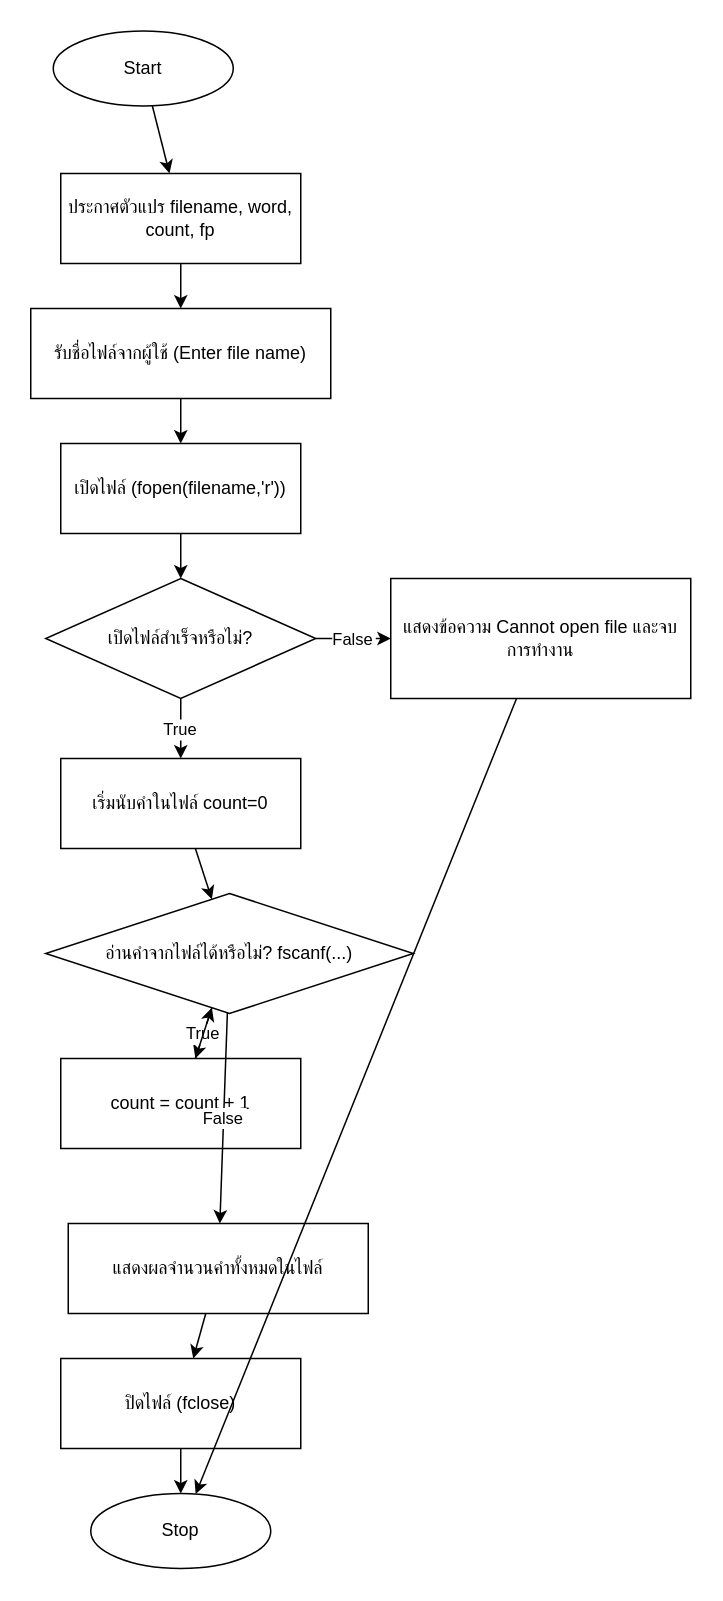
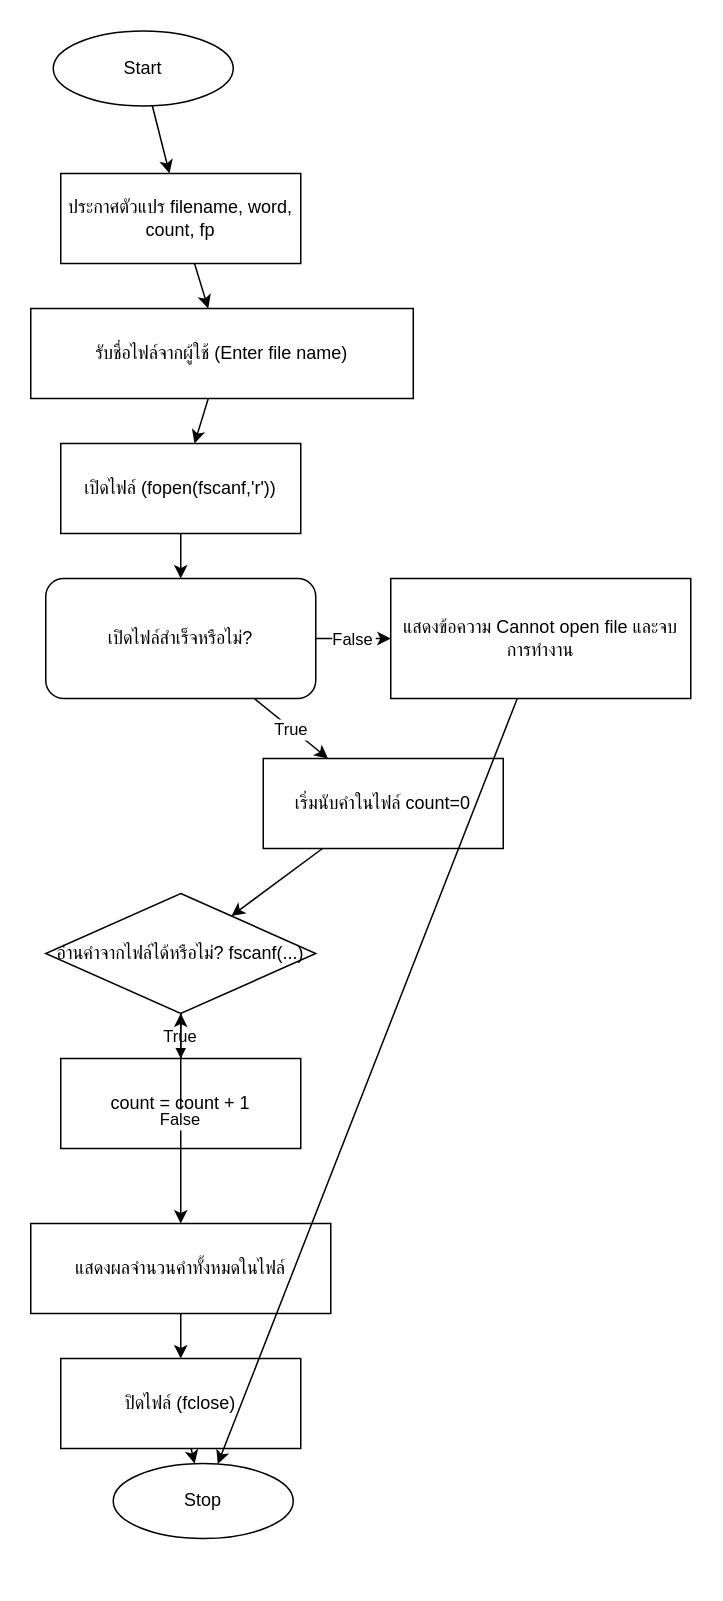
- <mxCell id="4" value="รับชื่อไฟล์จากผู้ใช้ (Enter file name)" style="parallelogram;whiteSpace=wrap;html=1;" vertex="1" parent="1"><mxGeometry x="20" y="205" width="200" height="60" as="geometry" /></mxCell>
+ <mxCell id="4" value="รับชื่อไฟล์จากผู้ใช้ (Enter file name)" style="parallelogram;whiteSpace=wrap;html=1;" vertex="1" parent="1"><mxGeometry x="20" y="205" width="255" height="60" as="geometry" /></mxCell>
- <mxCell id="5" value="เปิดไฟล์ (fopen(filename,'r'))" style="rectangle;whiteSpace=wrap;html=1;" vertex="1" parent="1"><mxGeometry x="40" y="295" width="160" height="60" as="geometry" /></mxCell>
+ <mxCell id="5" value="เปิดไฟล์ (fopen(fscanf,'r'))" style="rectangle;whiteSpace=wrap;html=1;" vertex="1" parent="1"><mxGeometry x="40" y="295" width="160" height="60" as="geometry" /></mxCell>
- <mxCell id="6" value="เปิดไฟล์สำเร็จหรือไม่?" style="rhombus;whiteSpace=wrap;html=1;" vertex="1" parent="1"><mxGeometry x="30" y="385" width="180" height="80" as="geometry" /></mxCell>
+ <mxCell id="6" value="เปิดไฟล์สำเร็จหรือไม่?" style="whiteSpace=wrap;html=1;rounded=1;" vertex="1" parent="1"><mxGeometry x="30" y="385" width="180" height="80" as="geometry" /></mxCell>
- <mxCell id="8" value="เริ่มนับคำในไฟล์ count=0" style="rectangle;whiteSpace=wrap;html=1;" vertex="1" parent="1"><mxGeometry x="40" y="505" width="160" height="60" as="geometry" /></mxCell>
+ <mxCell id="8" value="เริ่มนับคำในไฟล์ count=0" style="rectangle;whiteSpace=wrap;html=1;" vertex="1" parent="1"><mxGeometry x="175" y="505" width="160" height="60" as="geometry" /></mxCell>
- <mxCell id="9" value="อ่านคำจากไฟล์ได้หรือไม่? fscanf(...)" style="rhombus;whiteSpace=wrap;html=1;" vertex="1" parent="1"><mxGeometry x="30" y="595" width="245" height="80" as="geometry" /></mxCell>
+ <mxCell id="9" value="อ่านคำจากไฟล์ได้หรือไม่? fscanf(...)" style="rhombus;whiteSpace=wrap;html=1;" vertex="1" parent="1"><mxGeometry x="30" y="595" width="180" height="80" as="geometry" /></mxCell>
- <mxCell id="11" value="แสดงผลจำนวนคำทั้งหมดในไฟล์" style="parallelogram;whiteSpace=wrap;html=1;" vertex="1" parent="1"><mxGeometry x="45" y="815" width="200" height="60" as="geometry" /></mxCell>
+ <mxCell id="11" value="แสดงผลจำนวนคำทั้งหมดในไฟล์" style="parallelogram;whiteSpace=wrap;html=1;" vertex="1" parent="1"><mxGeometry x="20" y="815" width="200" height="60" as="geometry" /></mxCell>
- <mxCell id="13" value="Stop" style="ellipse;whiteSpace=wrap;html=1;" vertex="1" parent="1"><mxGeometry x="60" y="995" width="120" height="50" as="geometry" /></mxCell>
+ <mxCell id="13" value="Stop" style="ellipse;whiteSpace=wrap;html=1;" vertex="1" parent="1"><mxGeometry x="75" y="975" width="120" height="50" as="geometry" /></mxCell>
